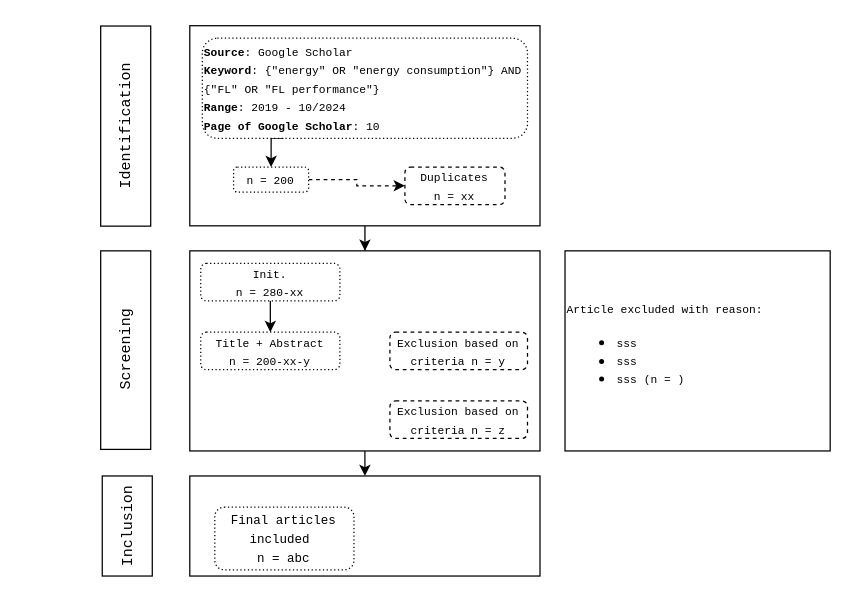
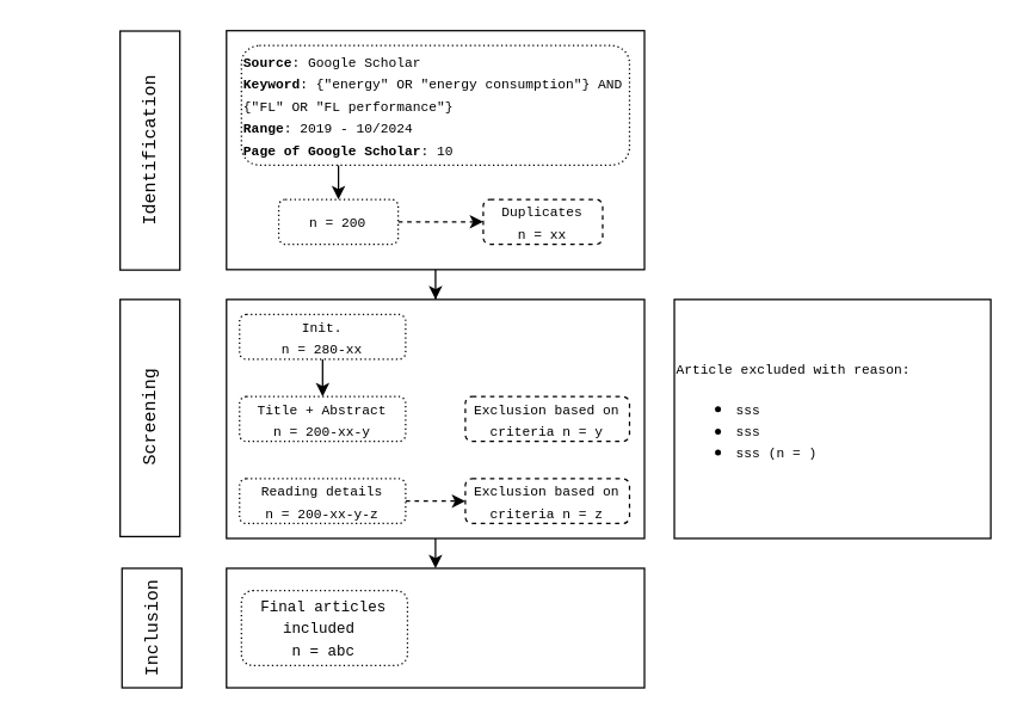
- <mxCell id="10" value="&lt;font style=&quot;font-size: 9px;&quot; face=&quot;Courier New&quot;&gt;n = 200&lt;/font&gt;" style="rounded=1;whiteSpace=wrap;html=1;dashed=1;dashPattern=1 2;" vertex="1" parent="1"><mxGeometry x="186.25" y="133" width="60" height="20" as="geometry" /></mxCell>
+ <mxCell id="10" value="&lt;font style=&quot;font-size: 9px;&quot; face=&quot;Courier New&quot;&gt;n = 200&lt;/font&gt;" style="rounded=1;whiteSpace=wrap;html=1;dashed=1;dashPattern=1 2;" vertex="1" parent="1"><mxGeometry x="186.25" y="133" width="80" height="30" as="geometry" /></mxCell>
+ <mxCell id="19" value="&lt;div&gt;&lt;font style=&quot;font-size: 9px;&quot; face=&quot;Courier New&quot;&gt;Reading details&lt;/font&gt;&lt;/div&gt;&lt;font style=&quot;font-size: 9px;&quot; face=&quot;Courier New&quot;&gt;n = 200-xx-y-z&lt;/font&gt;" style="rounded=1;whiteSpace=wrap;html=1;dashed=1;dashPattern=1 2;" vertex="1" parent="1"><mxGeometry x="160" y="320" width="111.25" height="30" as="geometry" /></mxCell>
+ <mxCell id="18" style="edgeStyle=orthogonalEdgeStyle;rounded=0;orthogonalLoop=1;jettySize=auto;html=1;exitX=1;exitY=0.5;exitDx=0;exitDy=0;entryX=0;entryY=0.5;entryDx=0;entryDy=0;dashed=1;" edge="1" parent="1" source="19" target="20"><mxGeometry relative="1" as="geometry" /></mxCell>
- <mxCell id="22" value="&lt;div&gt;&lt;font size=&quot;1&quot; face=&quot;Courier New&quot;&gt;Final articles included&amp;nbsp;&lt;/font&gt;&lt;/div&gt;&lt;div&gt;&lt;font size=&quot;1&quot; face=&quot;Courier New&quot;&gt;n = abc&lt;/font&gt;&lt;/div&gt;" style="rounded=1;whiteSpace=wrap;html=1;dashed=1;dashPattern=1 2;" vertex="1" parent="1"><mxGeometry x="171.25" y="405" width="111.25" height="50" as="geometry" /></mxCell>
+ <mxCell id="22" value="&lt;div&gt;&lt;font size=&quot;1&quot; face=&quot;Courier New&quot;&gt;Final articles included&amp;nbsp;&lt;/font&gt;&lt;/div&gt;&lt;div&gt;&lt;font size=&quot;1&quot; face=&quot;Courier New&quot;&gt;n = abc&lt;/font&gt;&lt;/div&gt;" style="rounded=1;whiteSpace=wrap;html=1;dashed=1;dashPattern=1 2;" vertex="1" parent="1"><mxGeometry x="161.25" y="395" width="111.25" height="50" as="geometry" /></mxCell>
